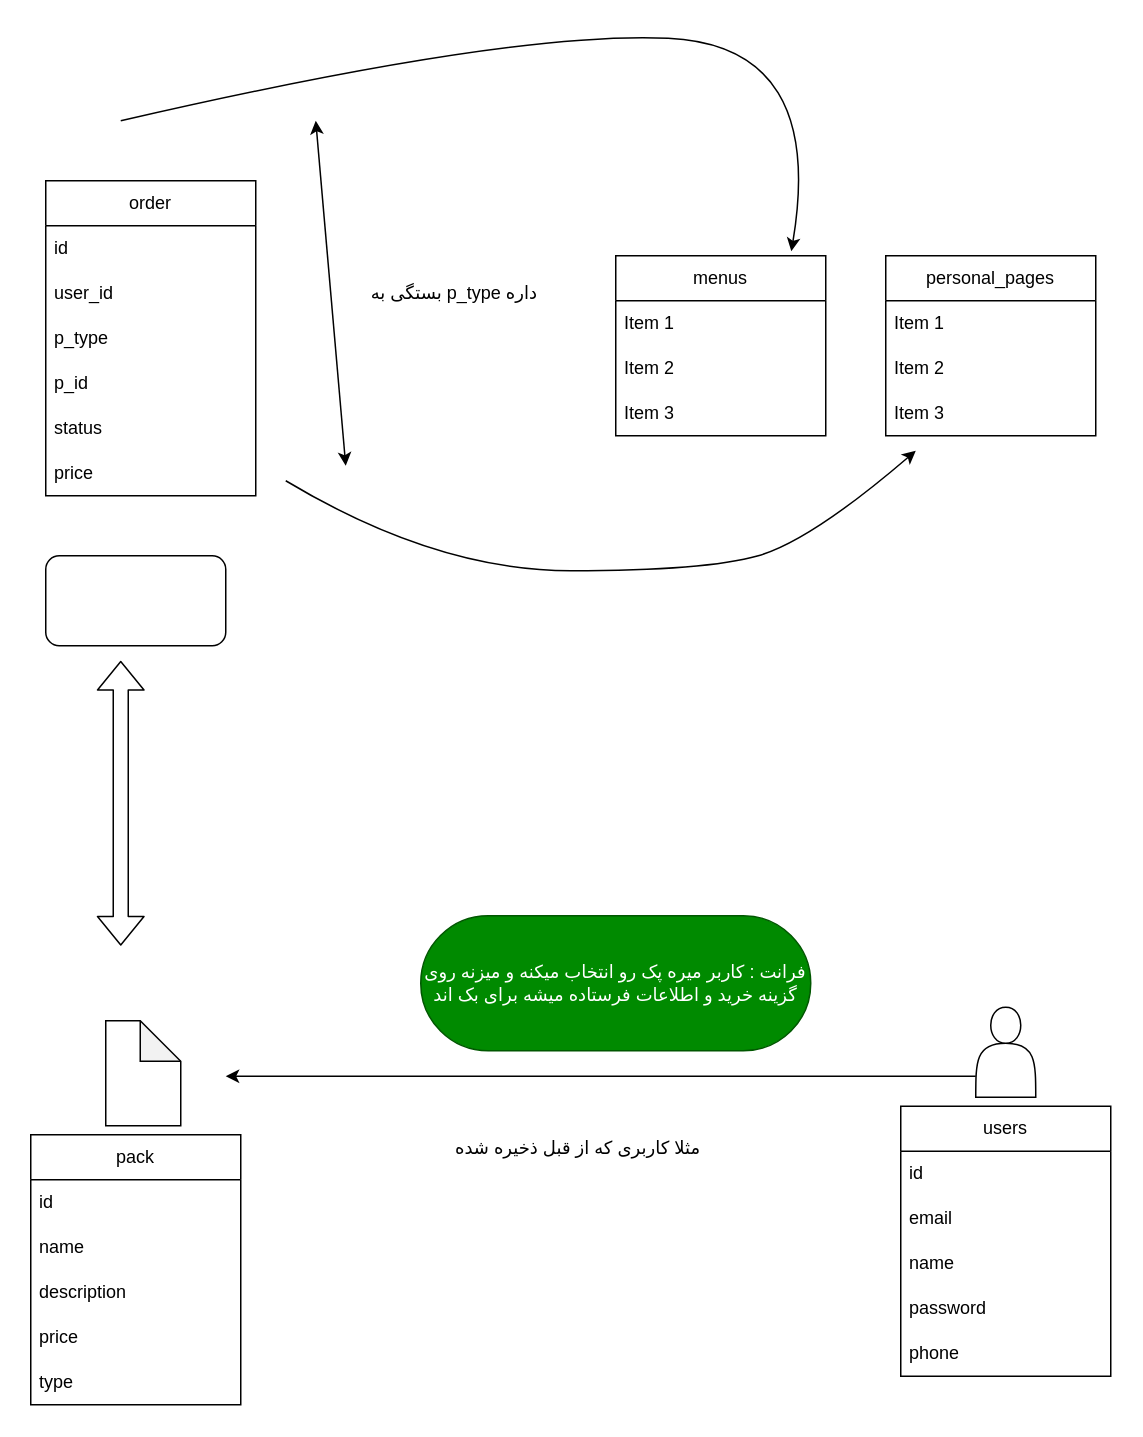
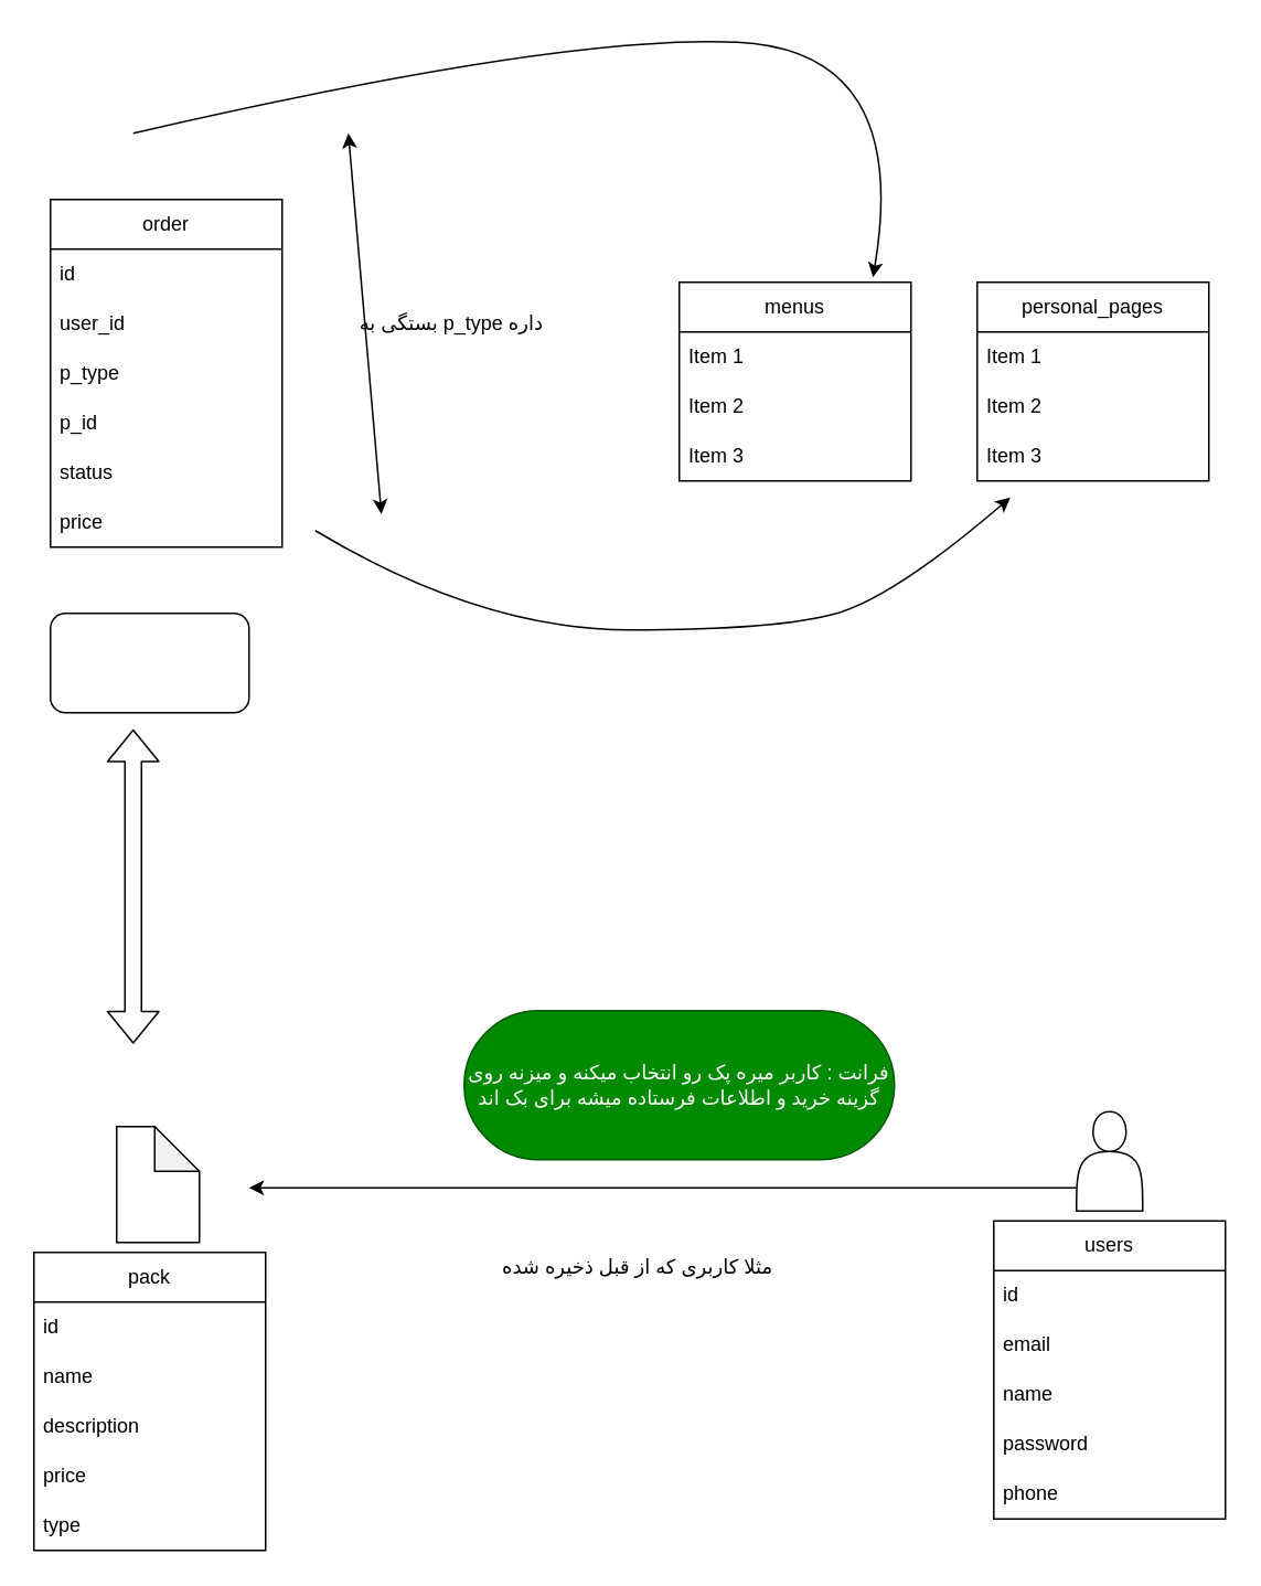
- <mxCell id="39" value="بستگی به p_type داره" style="text;html=1;strokeColor=none;fillColor=none;align=right;verticalAlign=middle;whiteSpace=wrap;rounded=0;glass=0;" vertex="1" parent="1"><mxGeometry x="240" y="180" width="120" height="30" as="geometry" /></mxCell>
+ <mxCell id="39" value="بستگی به p_type داره" style="text;html=1;strokeColor=none;fillColor=none;align=right;verticalAlign=middle;whiteSpace=wrap;rounded=0;glass=0;" vertex="1" parent="1"><mxGeometry x="210" y="180" width="120" height="30" as="geometry" /></mxCell>
